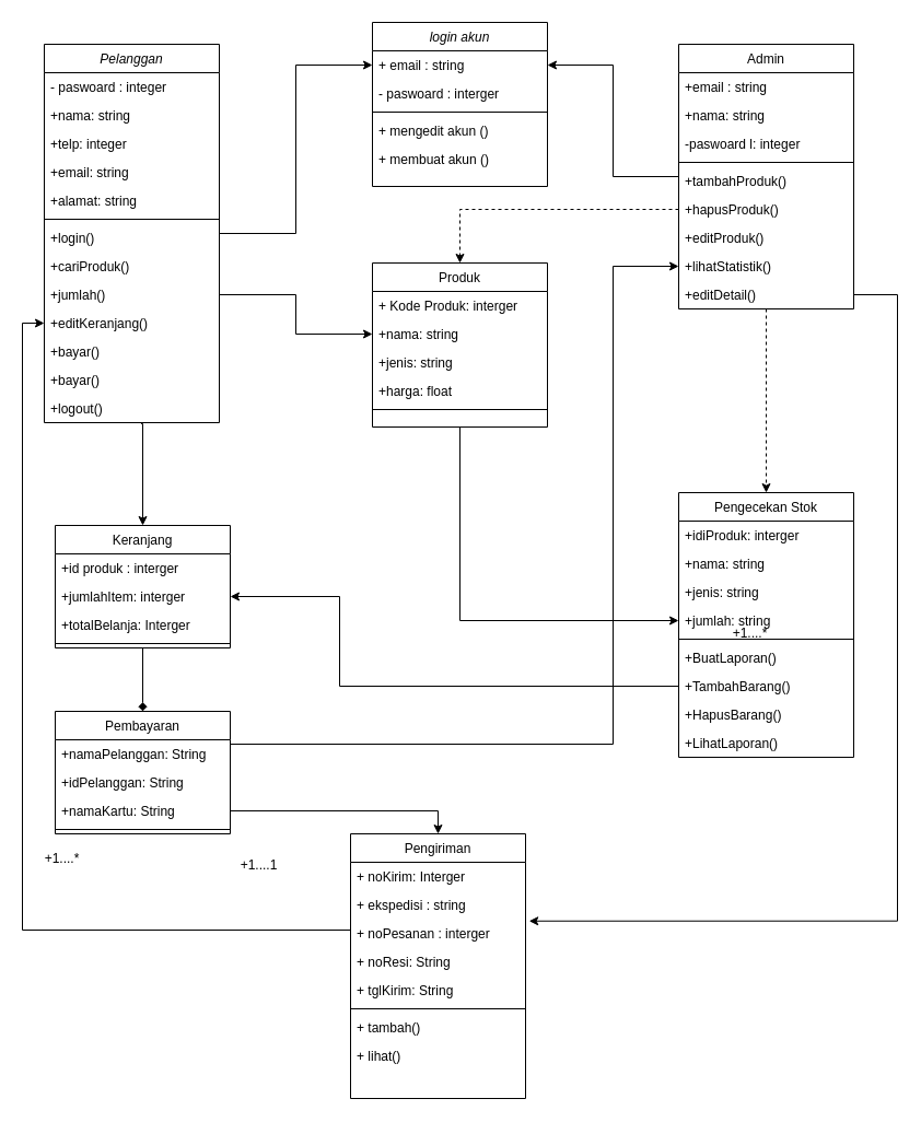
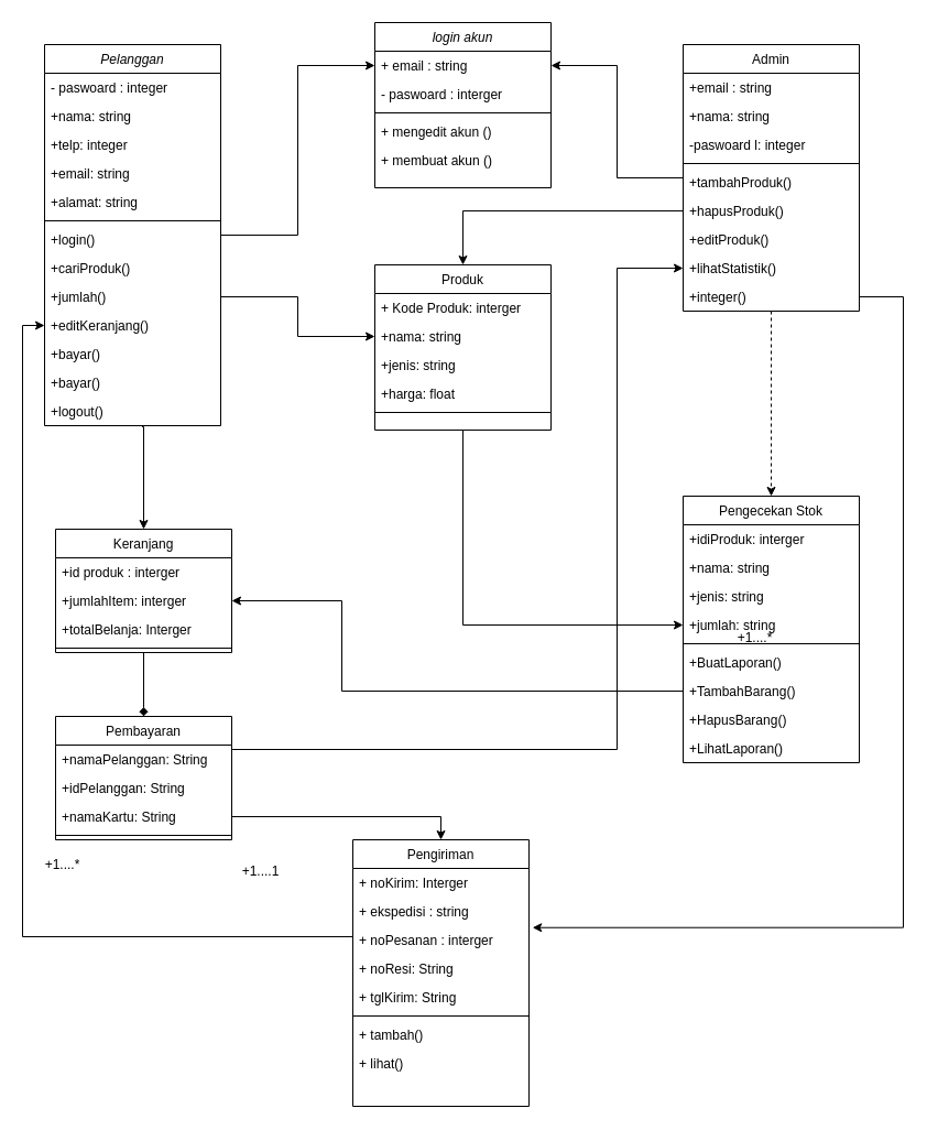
- <mxCell id="82" style="edgeStyle=orthogonalEdgeStyle;rounded=0;orthogonalLoop=1;jettySize=auto;html=1;entryX=0.5;entryY=0;entryDx=0;entryDy=0;dashed=1;" edge="1" parent="1" source="43" target="29"><mxGeometry relative="1" as="geometry" /></mxCell>
+ <mxCell id="82" style="edgeStyle=orthogonalEdgeStyle;rounded=0;orthogonalLoop=1;jettySize=auto;html=1;entryX=0.5;entryY=0;entryDx=0;entryDy=0;" edge="1" parent="1" source="43" target="29"><mxGeometry relative="1" as="geometry" /></mxCell>
- <mxCell id="46" value="+editDetail()" style="text;align=left;verticalAlign=top;spacingLeft=4;spacingRight=4;overflow=hidden;rotatable=0;points=[[0,0.5],[1,0.5]];portConstraint=eastwest;" parent="37" vertex="1"><mxGeometry y="216" width="160" height="26" as="geometry" /></mxCell>
+ <mxCell id="46" value="+integer()" style="text;align=left;verticalAlign=top;spacingLeft=4;spacingRight=4;overflow=hidden;rotatable=0;points=[[0,0.5],[1,0.5]];portConstraint=eastwest;" parent="37" vertex="1"><mxGeometry y="216" width="160" height="26" as="geometry" /></mxCell>
